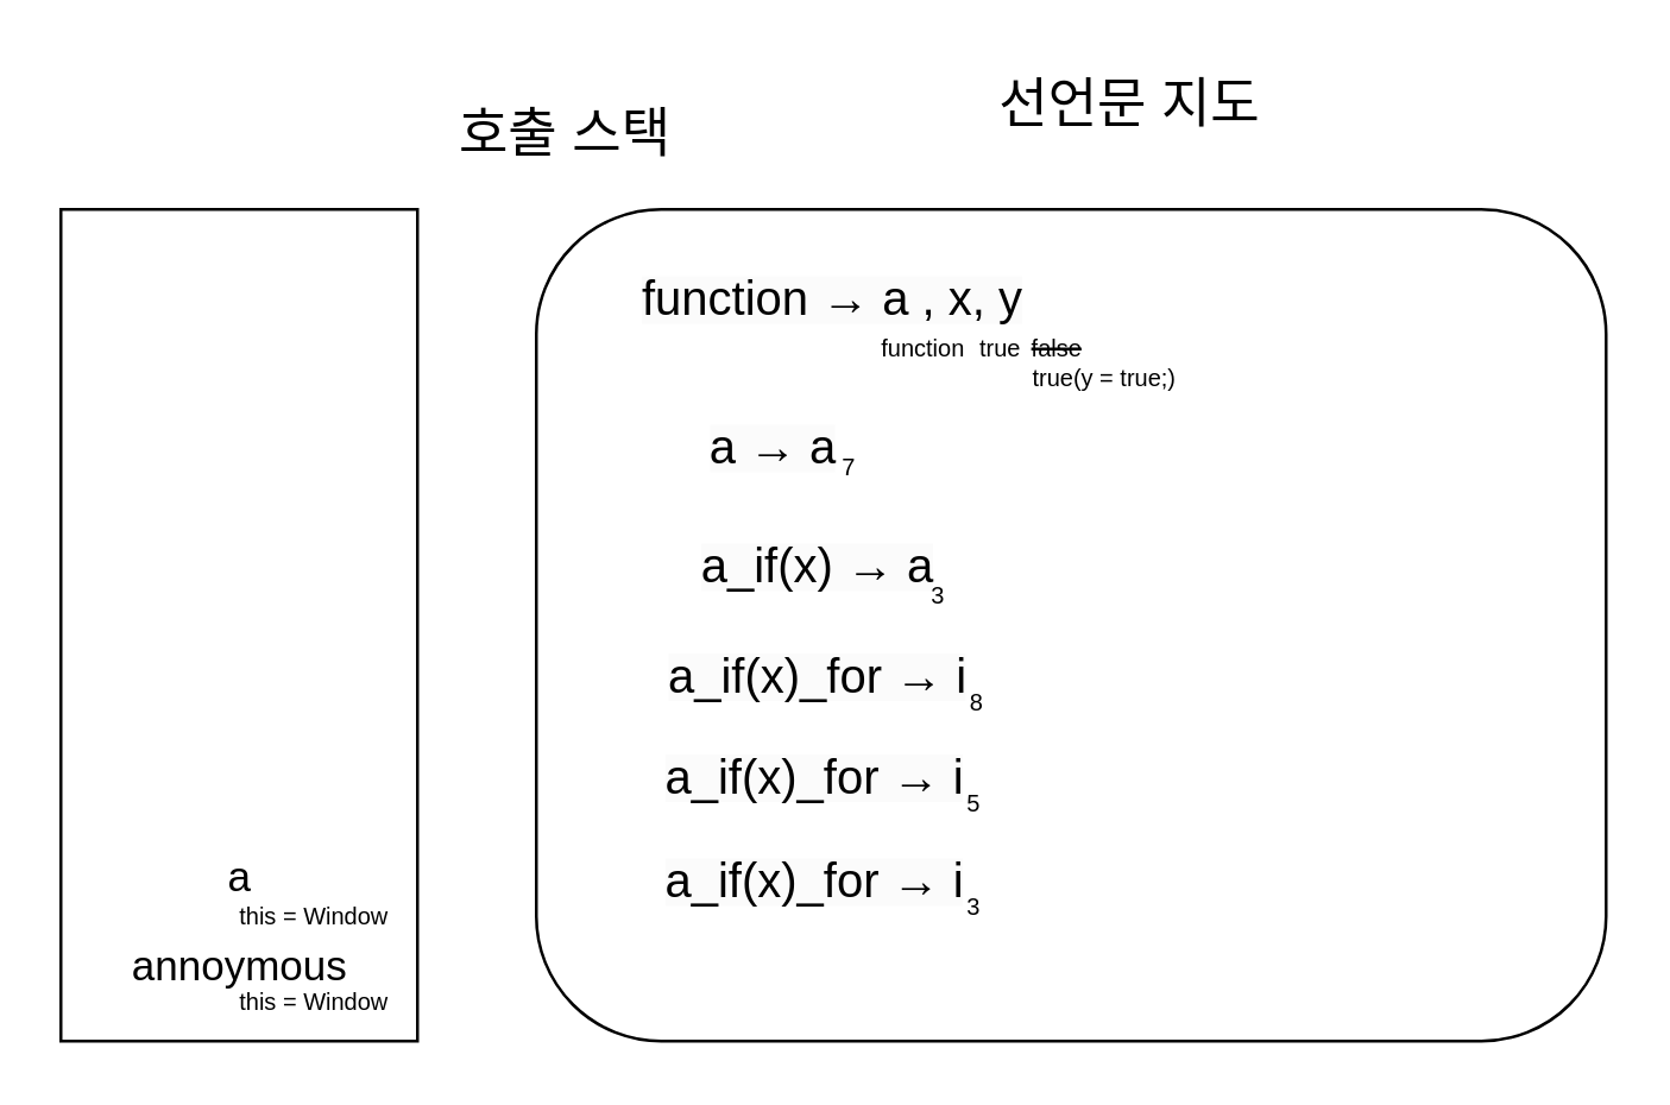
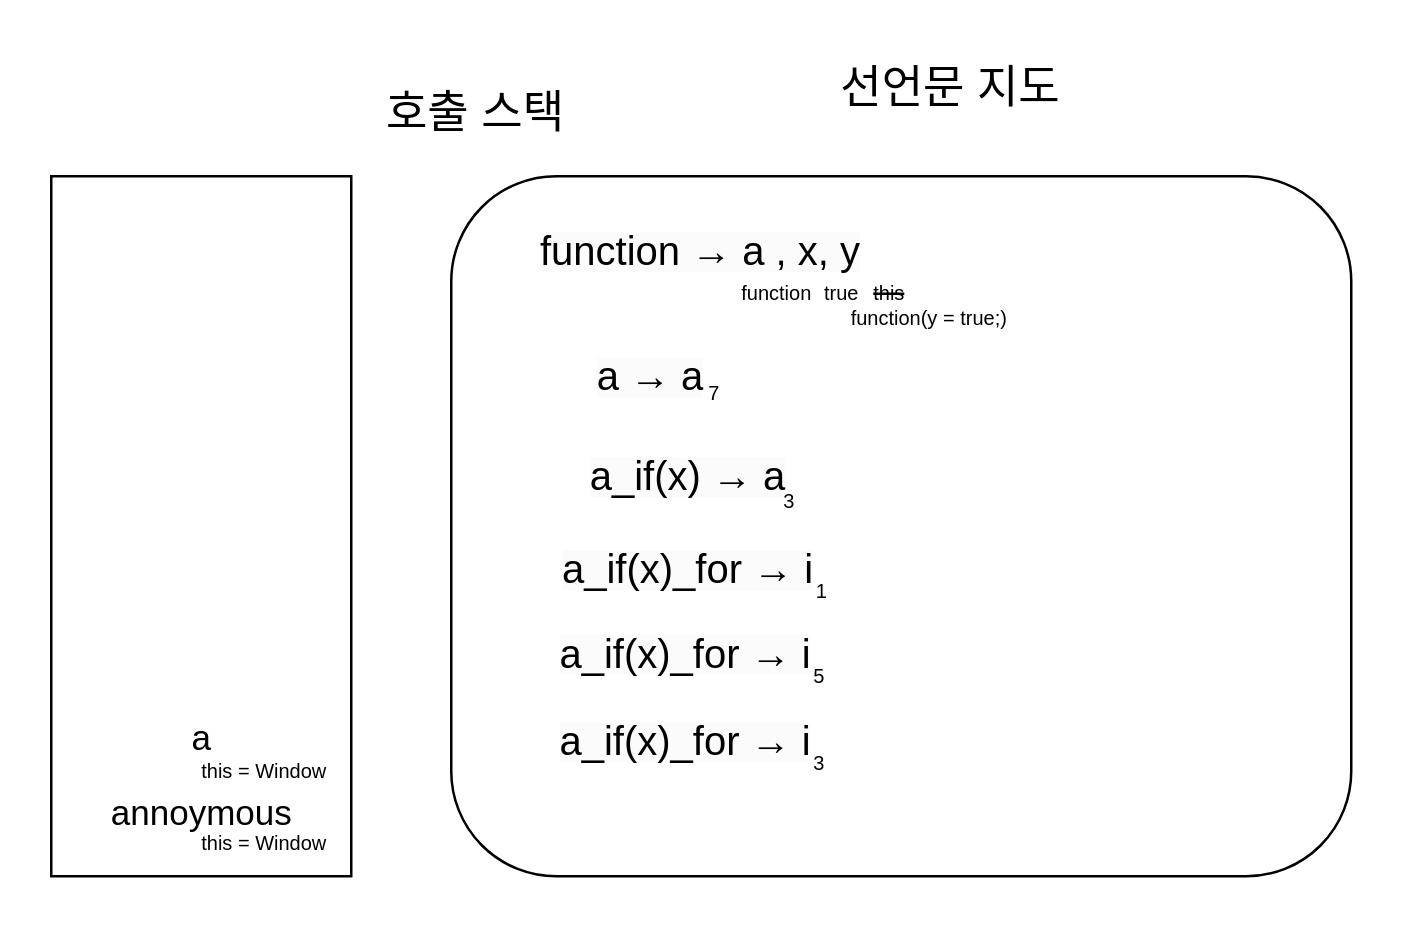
- <mxCell id="9" value="&lt;font style=&quot;font-size: 8px;&quot;&gt;&lt;strike&gt;false&lt;/strike&gt;&lt;/font&gt;" style="text;html=1;align=center;verticalAlign=middle;resizable=0;points=[];autosize=1;strokeColor=none;fillColor=none;fontSize=14;" vertex="1" parent="1"><mxGeometry x="335" y="100" width="40" height="30" as="geometry" /></mxCell>
+ <mxCell id="9" value="&lt;font style=&quot;font-size: 8px;&quot;&gt;&lt;strike&gt;this&lt;/strike&gt;&lt;/font&gt;" style="text;html=1;align=center;verticalAlign=middle;resizable=0;points=[];autosize=1;strokeColor=none;fillColor=none;fontSize=14;" vertex="1" parent="1"><mxGeometry x="335" y="100" width="40" height="30" as="geometry" /></mxCell>
- <mxCell id="18" value="&lt;font style=&quot;font-size: 8px;&quot;&gt;true(y = true;)&lt;/font&gt;" style="text;html=1;align=center;verticalAlign=middle;resizable=0;points=[];autosize=1;strokeColor=none;fillColor=none;fontSize=14;" vertex="1" parent="1"><mxGeometry x="336" y="110" width="70" height="30" as="geometry" /></mxCell>
+ <mxCell id="18" value="&lt;font style=&quot;font-size: 8px;&quot;&gt;function(y = true;)&lt;/font&gt;" style="text;html=1;align=center;verticalAlign=middle;resizable=0;points=[];autosize=1;strokeColor=none;fillColor=none;fontSize=14;" vertex="1" parent="1"><mxGeometry x="336" y="110" width="70" height="30" as="geometry" /></mxCell>
- <mxCell id="23" value="8" style="text;html=1;align=center;verticalAlign=middle;resizable=0;points=[];autosize=1;strokeColor=none;fillColor=none;fontSize=8;" vertex="1" parent="21"><mxGeometry x="113" y="6.207" width="30" height="20" as="geometry" /></mxCell>
+ <mxCell id="23" value="1" style="text;html=1;align=center;verticalAlign=middle;resizable=0;points=[];autosize=1;strokeColor=none;fillColor=none;fontSize=8;" vertex="1" parent="21"><mxGeometry x="113" y="6.207" width="30" height="20" as="geometry" /></mxCell>
